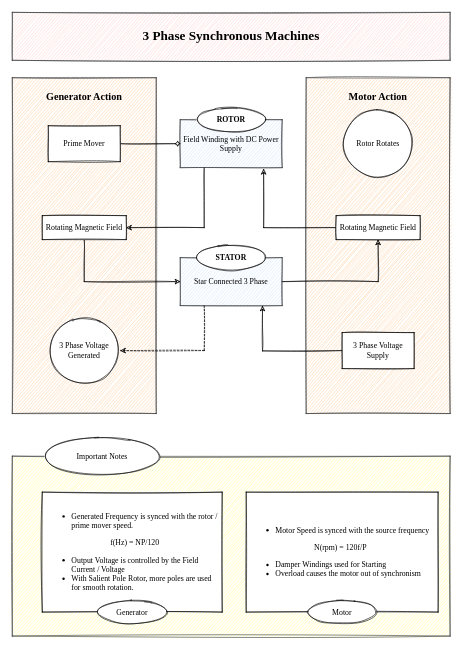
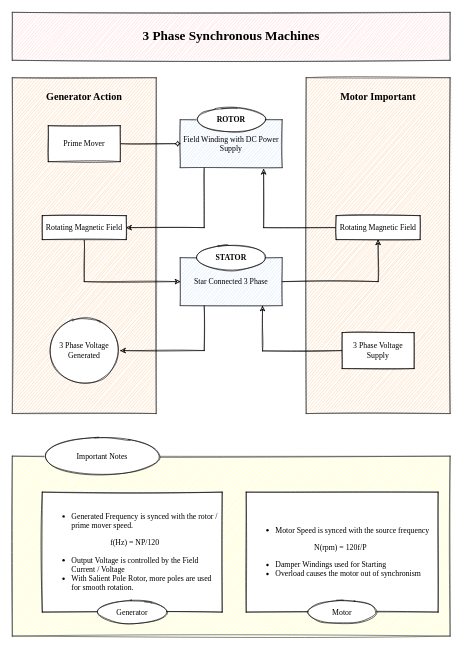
- <mxCell id="2" value="&lt;b&gt;&lt;br&gt;&lt;font style=&quot;font-size: 17px&quot;&gt;Motor Action&lt;/font&gt;&lt;/b&gt;" style="rounded=0;whiteSpace=wrap;html=1;shadow=0;glass=0;sketch=1;fontFamily=Mali;fontSource=https%3A%2F%2Ffonts.googleapis.com%2Fcss%3Ffamily%3DMali;fontSize=13;align=center;verticalAlign=top;fillColor=#ffcc99;strokeColor=#36393d;" vertex="1" parent="1"><mxGeometry x="510" y="129" width="240" height="560" as="geometry" /></mxCell>
+ <mxCell id="2" value="&lt;b&gt;&lt;br&gt;&lt;font style=&quot;font-size: 17px&quot;&gt;Motor Important&lt;/font&gt;&lt;/b&gt;" style="rounded=0;whiteSpace=wrap;html=1;shadow=0;glass=0;sketch=1;fontFamily=Mali;fontSource=https%3A%2F%2Ffonts.googleapis.com%2Fcss%3Ffamily%3DMali;fontSize=13;align=center;verticalAlign=top;fillColor=#ffcc99;strokeColor=#36393d;" vertex="1" parent="1"><mxGeometry x="510" y="129" width="240" height="560" as="geometry" /></mxCell>
- <mxCell id="19" value="Rotor Rotates" style="ellipse;whiteSpace=wrap;html=1;rounded=0;shadow=0;glass=0;sketch=1;strokeColor=#000000;fillColor=#ffffff;fontFamily=Mali;fontSource=https%3A%2F%2Ffonts.googleapis.com%2Fcss%3Ffamily%3DMali;fontSize=13;align=center;" vertex="1" parent="1"><mxGeometry x="570" y="184" width="120" height="110" as="geometry" /></mxCell>
- <mxCell id="6" style="edgeStyle=orthogonalEdgeStyle;rounded=0;sketch=1;orthogonalLoop=1;jettySize=auto;html=1;entryX=1;entryY=0.5;entryDx=0;entryDy=0;strokeWidth=1;fontFamily=Mali;fontSource=https%3A%2F%2Ffonts.googleapis.com%2Fcss%3Ffamily%3DMali;fontSize=13;dashed=1;" edge="1" parent="1" source="8" target="15"><mxGeometry relative="1" as="geometry"><Array as="points"><mxPoint x="340" y="584" /></Array></mxGeometry></mxCell>
+ <mxCell id="6" style="edgeStyle=orthogonalEdgeStyle;rounded=0;sketch=1;orthogonalLoop=1;jettySize=auto;html=1;entryX=1;entryY=0.5;entryDx=0;entryDy=0;strokeWidth=1;fontFamily=Mali;fontSource=https%3A%2F%2Ffonts.googleapis.com%2Fcss%3Ffamily%3DMali;fontSize=13;" edge="1" parent="1" source="8" target="15"><mxGeometry relative="1" as="geometry"><Array as="points"><mxPoint x="340" y="584" /></Array></mxGeometry></mxCell>
